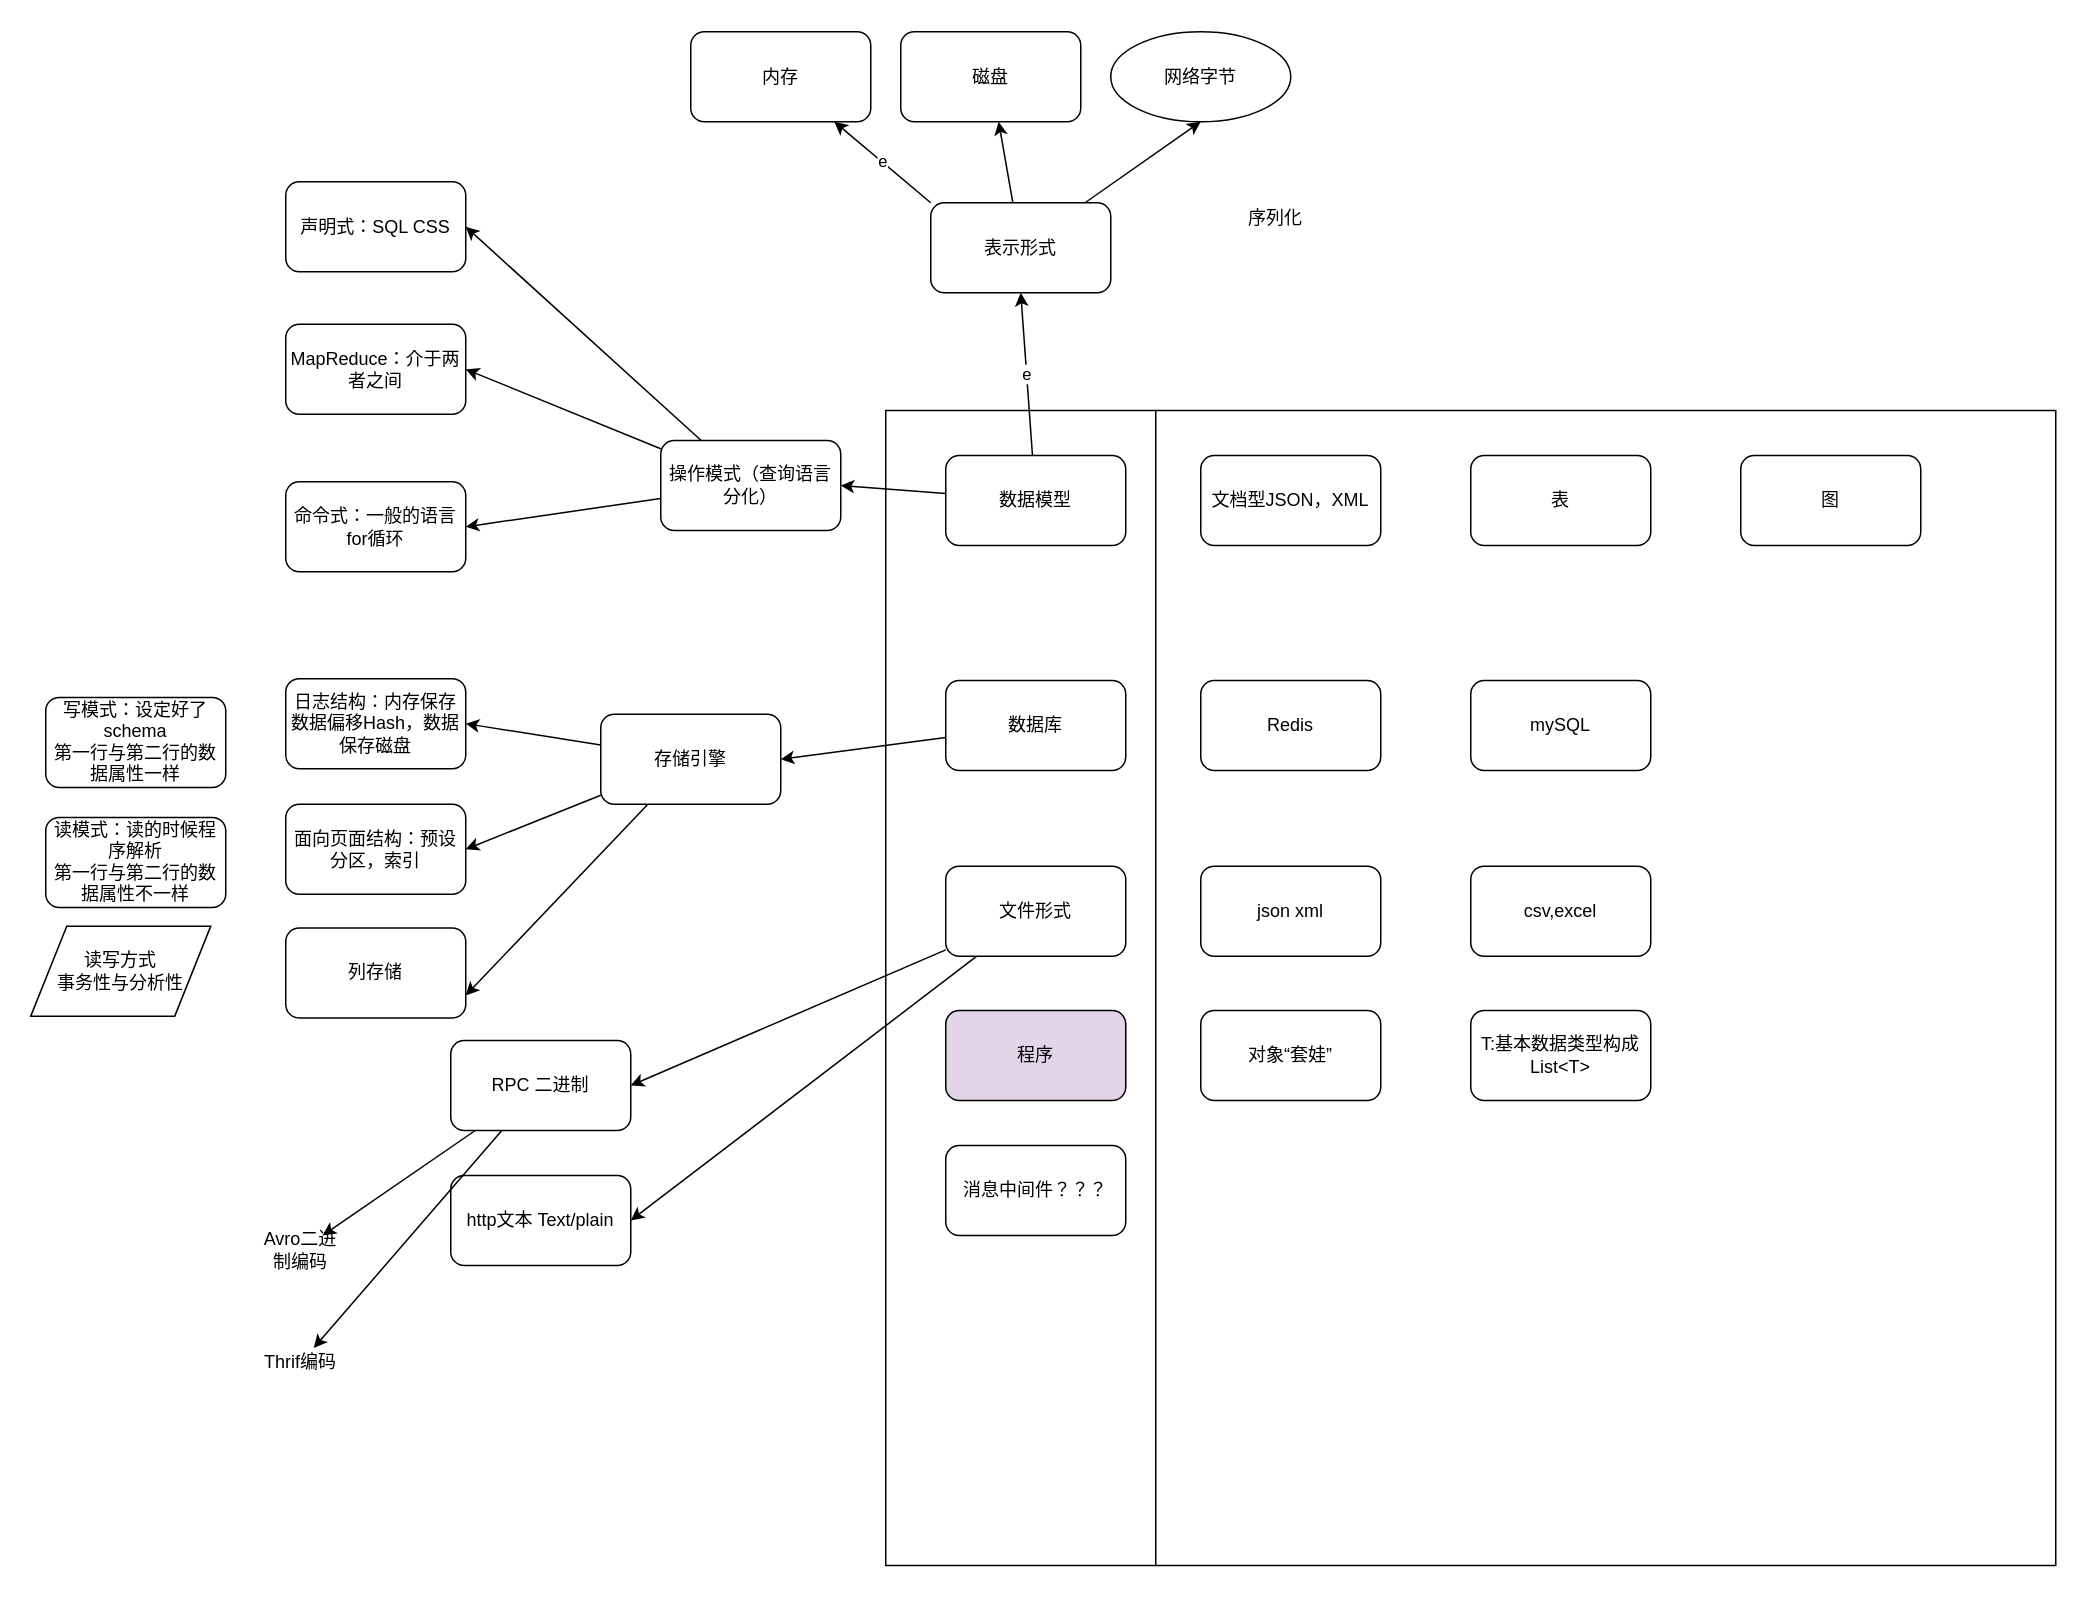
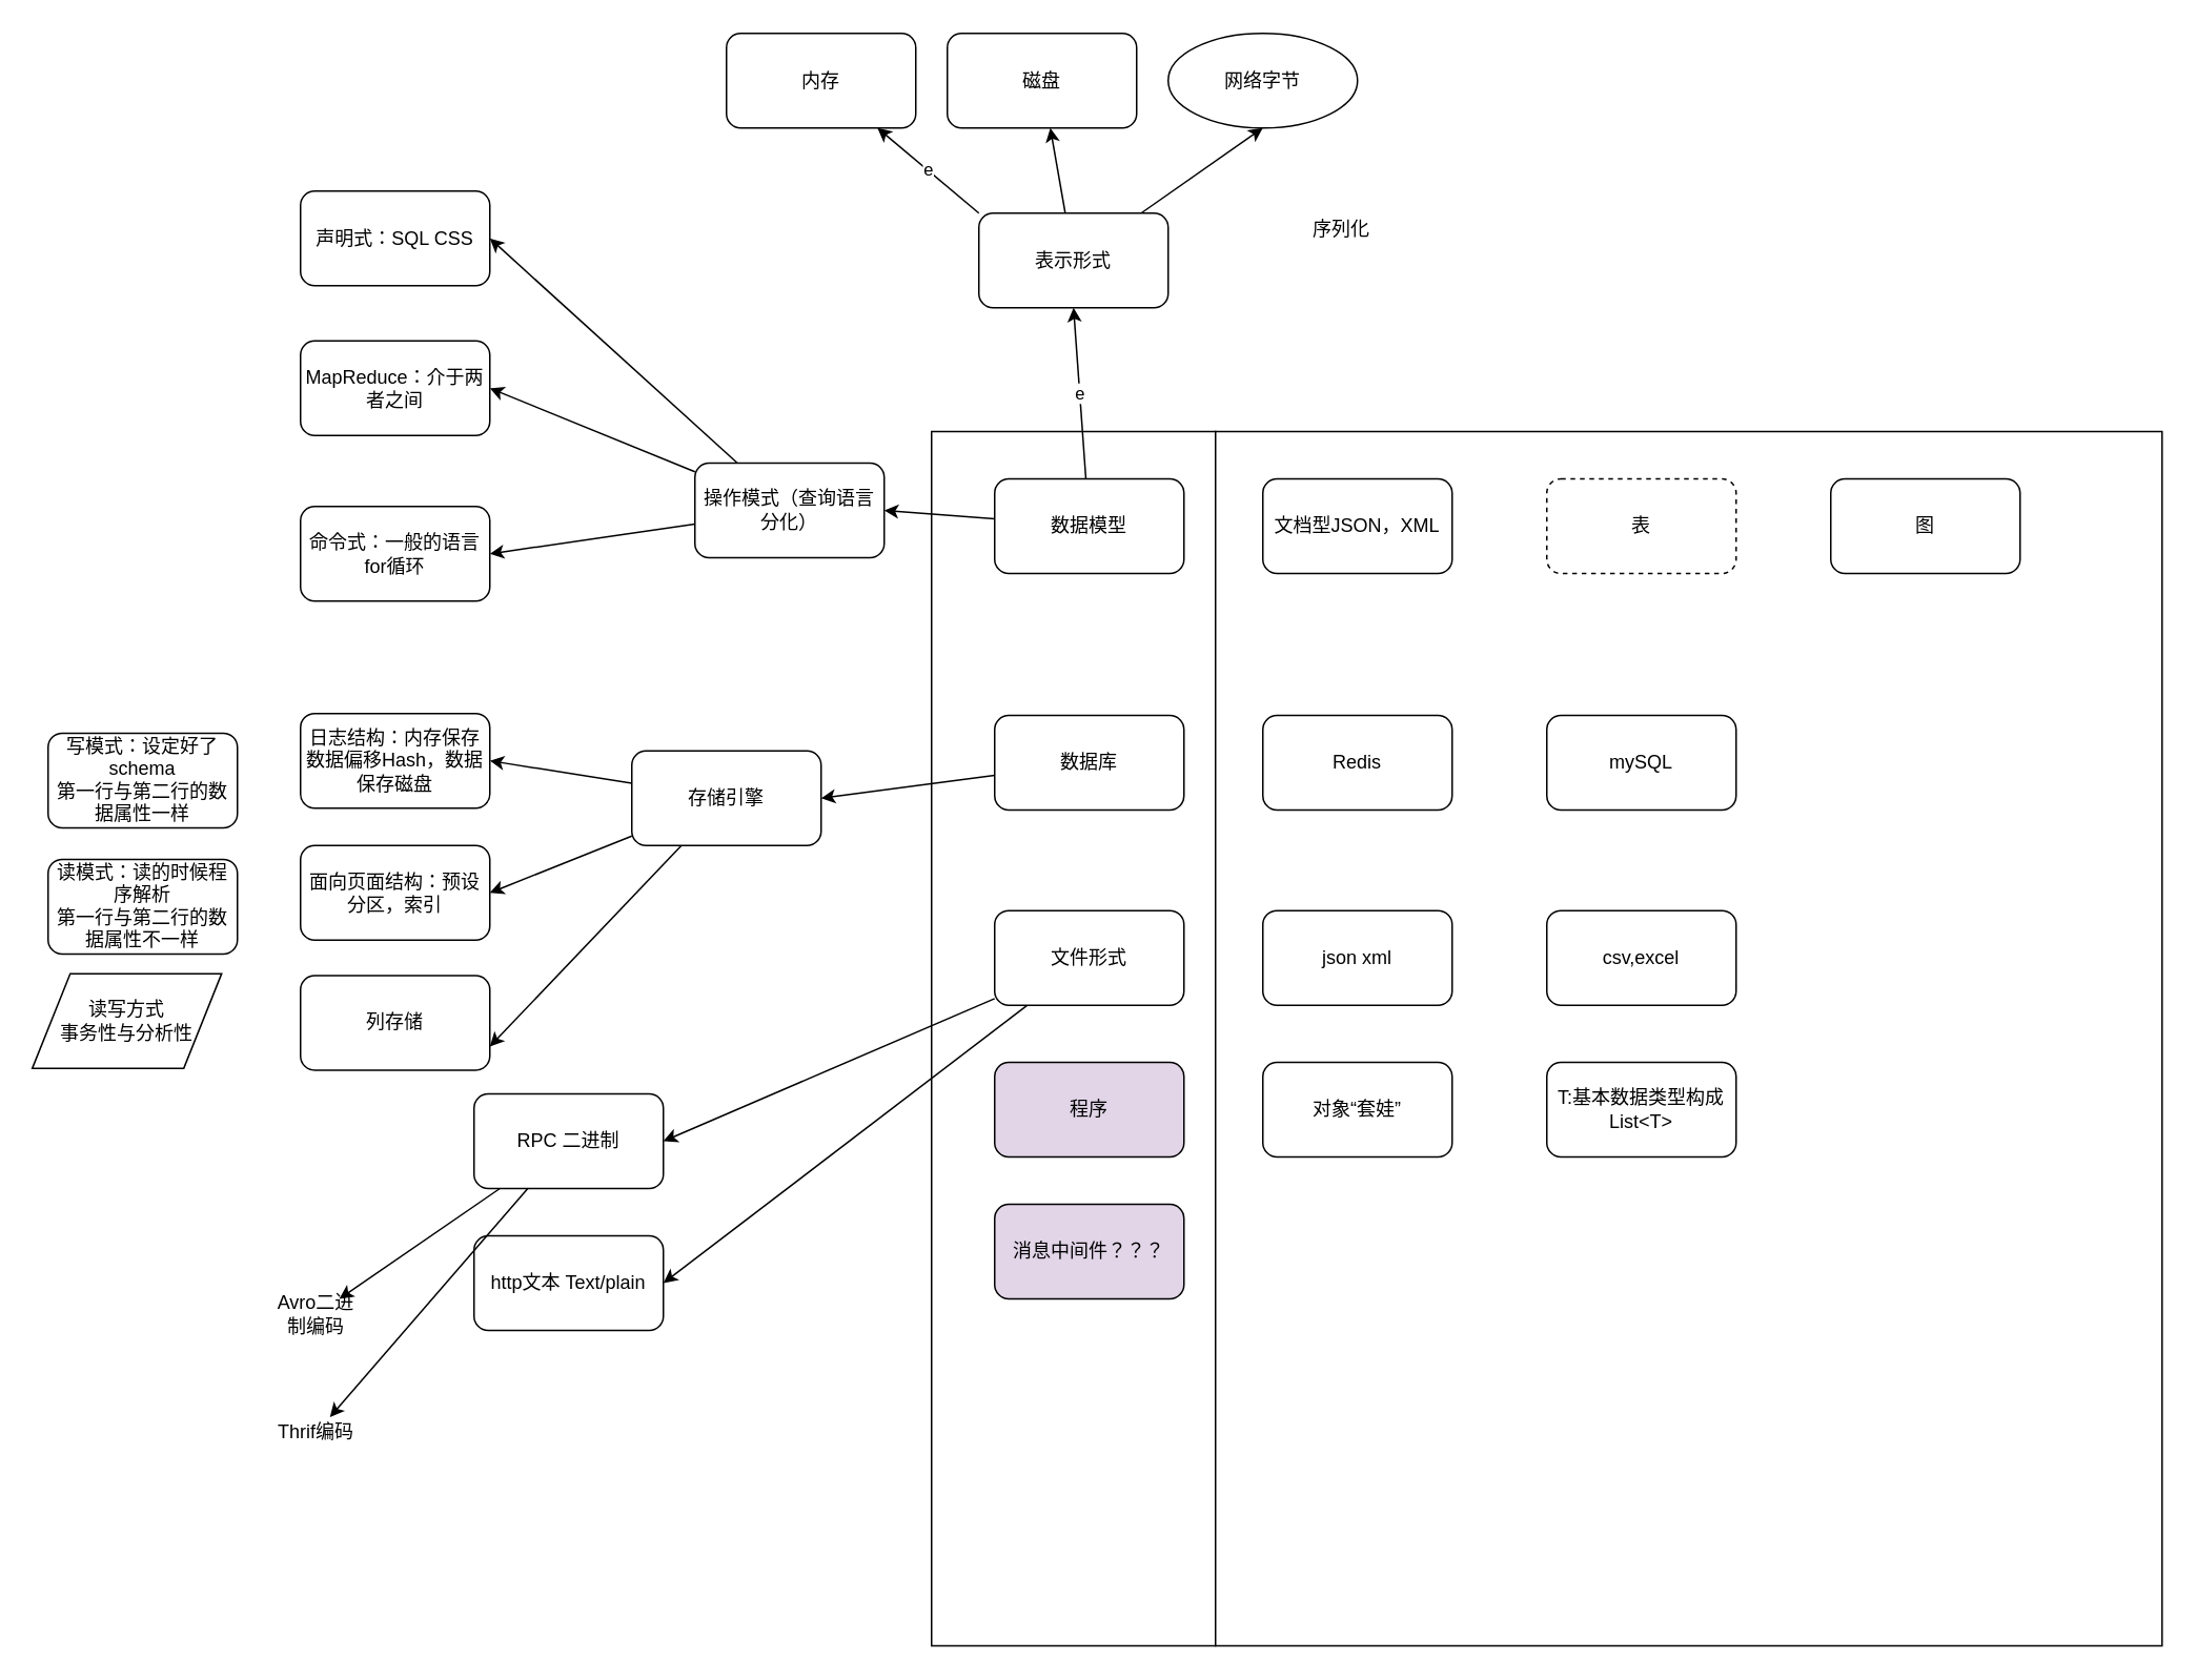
- <mxCell id="34" value="表" style="rounded=1;whiteSpace=wrap;html=1;" vertex="1" parent="1"><mxGeometry x="980" y="303" width="120" height="60" as="geometry" /></mxCell>
+ <mxCell id="34" value="表" style="rounded=1;whiteSpace=wrap;html=1;dashed=1;" vertex="1" parent="1"><mxGeometry x="980" y="303" width="120" height="60" as="geometry" /></mxCell>
- <mxCell id="53" value="消息中间件？？？" style="rounded=1;whiteSpace=wrap;html=1;" vertex="1" parent="1"><mxGeometry x="630" y="763" width="120" height="60" as="geometry" /></mxCell>
+ <mxCell id="53" value="消息中间件？？？" style="rounded=1;whiteSpace=wrap;html=1;fillColor=#e1d5e7;" vertex="1" parent="1"><mxGeometry x="630" y="763" width="120" height="60" as="geometry" /></mxCell>
